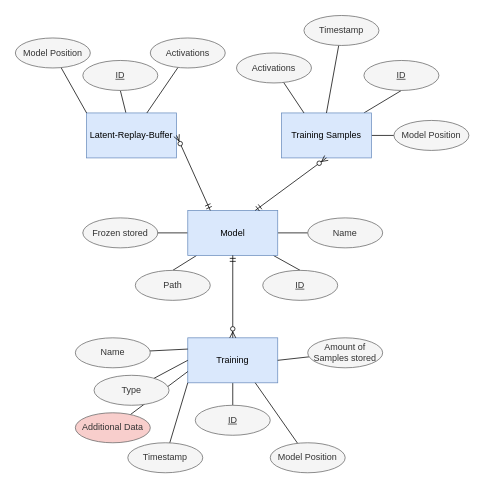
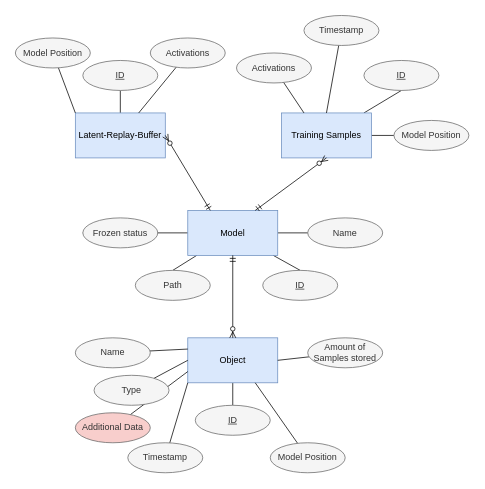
- <mxCell id="10" value="&lt;div&gt;Latent-Replay-Buffer&lt;/div&gt;" style="rounded=0;whiteSpace=wrap;html=1;fillColor=#dae8fc;strokeColor=#6c8ebf;" vertex="1" parent="1"><mxGeometry x="115" y="150" width="120" height="60" as="geometry" /></mxCell>
+ <mxCell id="10" value="&lt;div&gt;Latent-Replay-Buffer&lt;/div&gt;" style="rounded=0;whiteSpace=wrap;html=1;fillColor=#dae8fc;strokeColor=#6c8ebf;" vertex="1" parent="1"><mxGeometry x="100" y="150" width="120" height="60" as="geometry" /></mxCell>
- <mxCell id="23" value="Frozen stored" style="ellipse;whiteSpace=wrap;html=1;align=center;fillColor=#f5f5f5;strokeColor=#666666;fontColor=#333333;" vertex="1" parent="1"><mxGeometry x="110" y="290" width="100" height="40" as="geometry" /></mxCell>
+ <mxCell id="23" value="Frozen status" style="ellipse;whiteSpace=wrap;html=1;align=center;fillColor=#f5f5f5;strokeColor=#666666;fontColor=#333333;" vertex="1" parent="1"><mxGeometry x="110" y="290" width="100" height="40" as="geometry" /></mxCell>
- <mxCell id="8" value="&lt;div&gt;Training&lt;/div&gt;" style="rounded=0;whiteSpace=wrap;html=1;fillColor=#dae8fc;strokeColor=#6c8ebf;" vertex="1" parent="1"><mxGeometry x="250" y="450" width="120" height="60" as="geometry" /></mxCell>
+ <mxCell id="8" value="&lt;div&gt;Object&lt;/div&gt;" style="rounded=0;whiteSpace=wrap;html=1;fillColor=#dae8fc;strokeColor=#6c8ebf;" vertex="1" parent="1"><mxGeometry x="250" y="450" width="120" height="60" as="geometry" /></mxCell>
